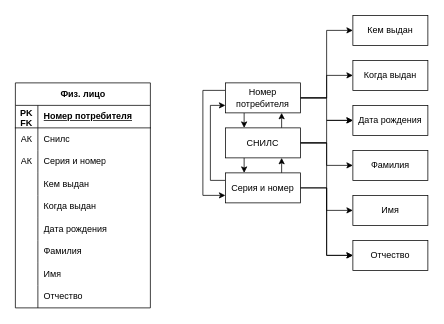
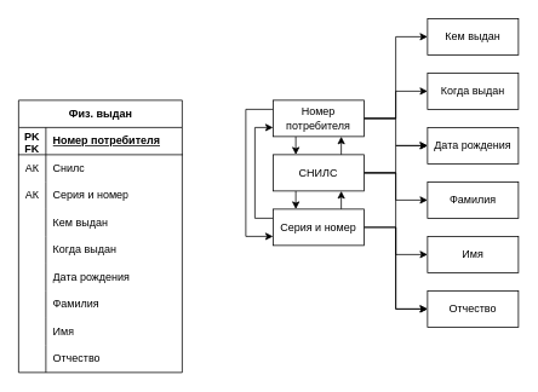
- <mxCell id="2" value="Физ. лицо" style="shape=table;startSize=30;container=1;collapsible=1;childLayout=tableLayout;fixedRows=1;rowLines=0;fontStyle=1;align=center;resizeLast=1;html=1;" vertex="1" parent="1"><mxGeometry x="20" y="110" width="180" height="300" as="geometry" /></mxCell>
+ <mxCell id="2" value="Физ. выдан" style="shape=table;startSize=30;container=1;collapsible=1;childLayout=tableLayout;fixedRows=1;rowLines=0;fontStyle=1;align=center;resizeLast=1;html=1;" vertex="1" parent="1"><mxGeometry x="20" y="110" width="180" height="300" as="geometry" /></mxCell>
